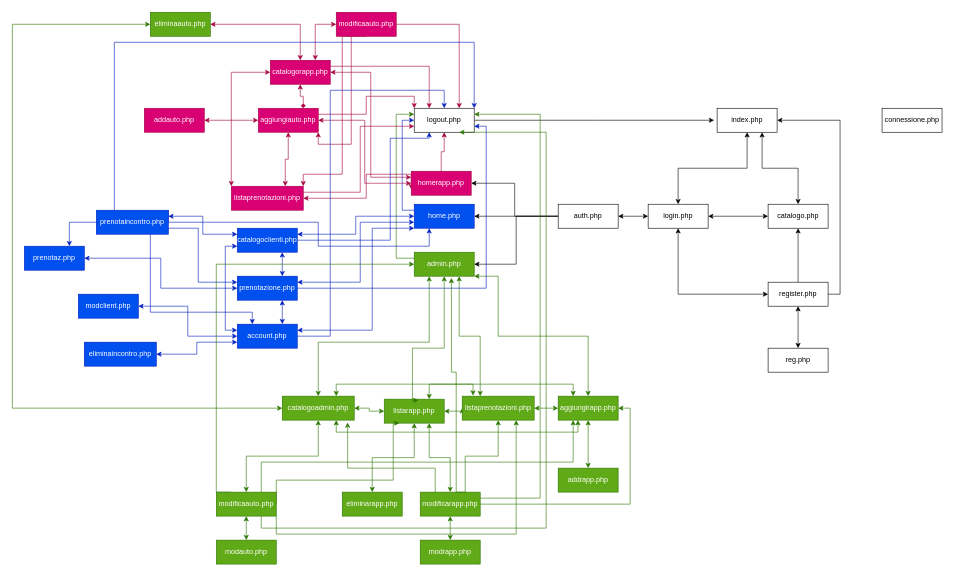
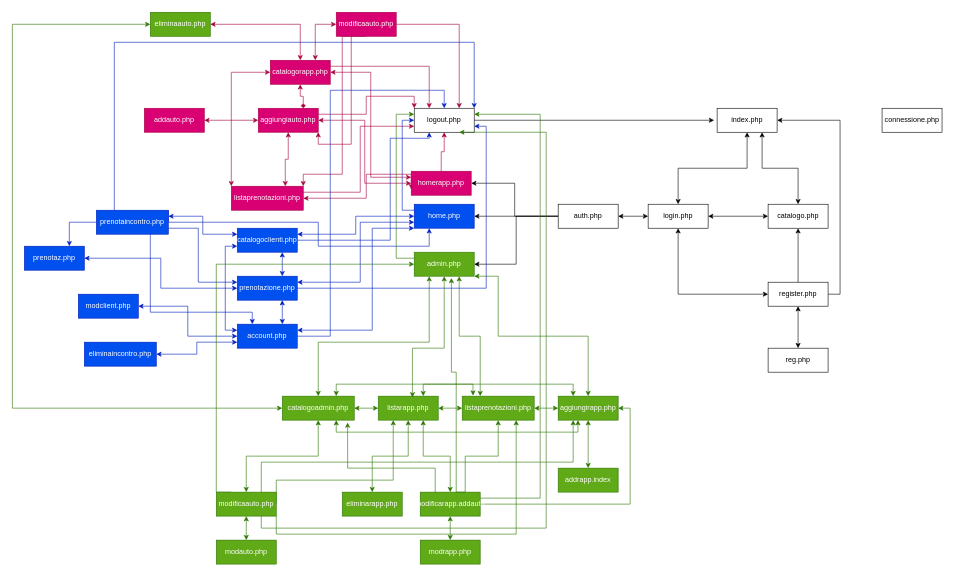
- <mxCell id="82" value="listarapp.php" style="whiteSpace=wrap;html=1;align=center;fillColor=#60a917;fontColor=#ffffff;strokeColor=#2D7600;" vertex="1" parent="1"><mxGeometry x="640" y="665" width="100" height="40" as="geometry" /></mxCell>
+ <mxCell id="82" value="listarapp.php" style="whiteSpace=wrap;html=1;align=center;fillColor=#60a917;fontColor=#ffffff;strokeColor=#2D7600;" vertex="1" parent="1"><mxGeometry x="630" y="660" width="100" height="40" as="geometry" /></mxCell>
- <mxCell id="92" value="addrapp.php" style="whiteSpace=wrap;html=1;align=center;fillColor=#60a917;fontColor=#ffffff;strokeColor=#2D7600;" vertex="1" parent="1"><mxGeometry x="930" y="780" width="100" height="40" as="geometry" /></mxCell>
+ <mxCell id="92" value="addrapp.index" style="whiteSpace=wrap;html=1;align=center;fillColor=#60a917;fontColor=#ffffff;strokeColor=#2D7600;" vertex="1" parent="1"><mxGeometry x="930" y="780" width="100" height="40" as="geometry" /></mxCell>
- <mxCell id="98" value="modificarapp.php" style="whiteSpace=wrap;html=1;align=center;fillColor=#60a917;fontColor=#ffffff;strokeColor=#2D7600;" vertex="1" parent="1"><mxGeometry x="700" y="820" width="100" height="40" as="geometry" /></mxCell>
+ <mxCell id="98" value="modificarapp.addauto" style="whiteSpace=wrap;html=1;align=center;fillColor=#60a917;fontColor=#ffffff;strokeColor=#2D7600;" vertex="1" parent="1"><mxGeometry x="700" y="820" width="100" height="40" as="geometry" /></mxCell>
